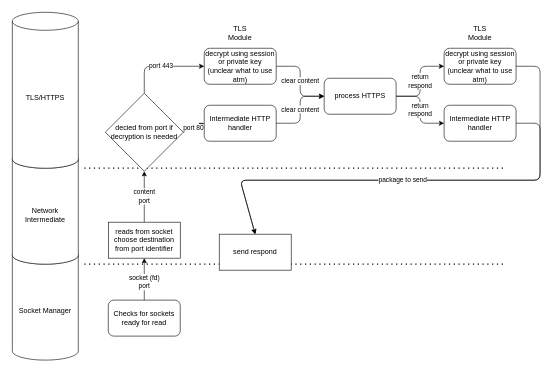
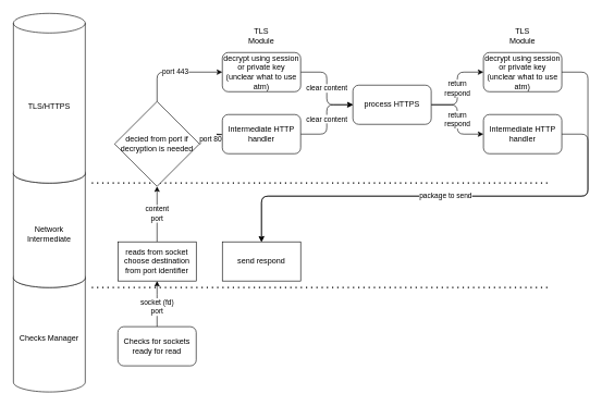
- <mxCell id="18" value="send respond" style="rounded=0;whiteSpace=wrap;html=1;" vertex="1" parent="1"><mxGeometry x="365" y="390" width="120" height="60" as="geometry" /></mxCell>
+ <mxCell id="18" value="send respond" style="rounded=0;whiteSpace=wrap;html=1;" vertex="1" parent="1"><mxGeometry x="340" y="370" width="120" height="60" as="geometry" /></mxCell>
- <mxCell id="2" value="Socket Manager" style="shape=cylinder3;whiteSpace=wrap;html=1;boundedLbl=1;backgroundOutline=1;size=15;" vertex="1" parent="1"><mxGeometry y="410" width="110" height="190" as="geometry" x="20" /></mxCell>
+ <mxCell id="2" value="Checks Manager" style="shape=cylinder3;whiteSpace=wrap;html=1;boundedLbl=1;backgroundOutline=1;size=15;" vertex="1" parent="1"><mxGeometry y="410" width="110" height="190" as="geometry" x="20" /></mxCell>
